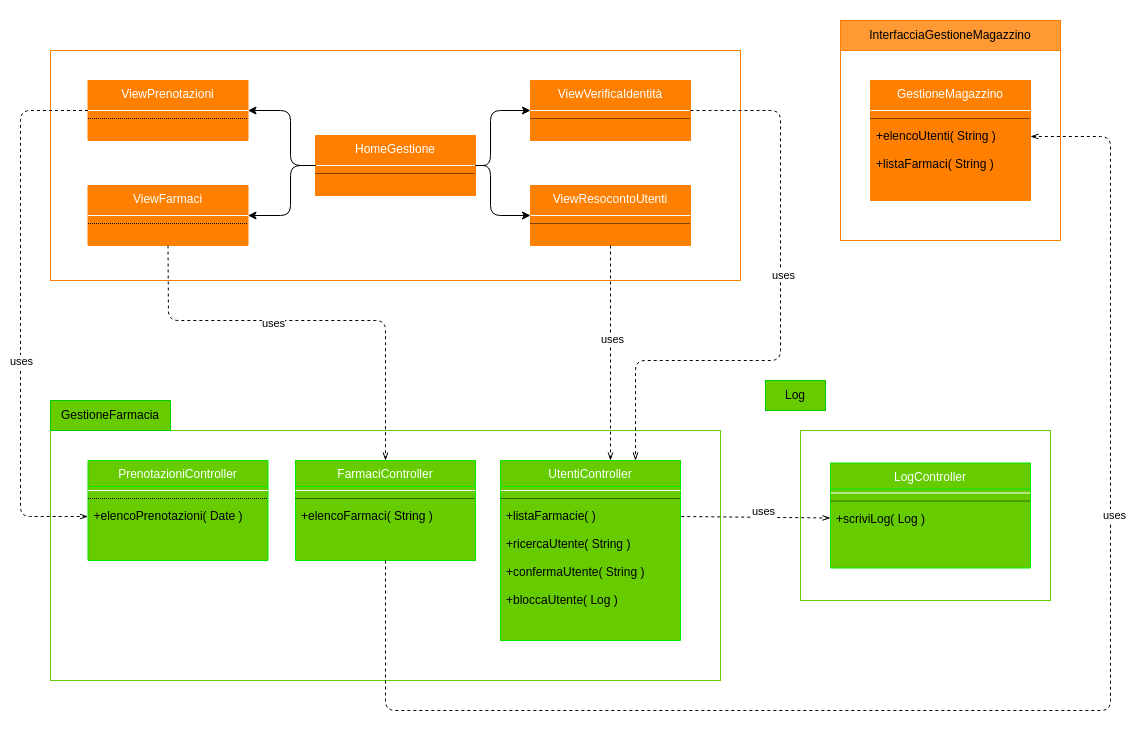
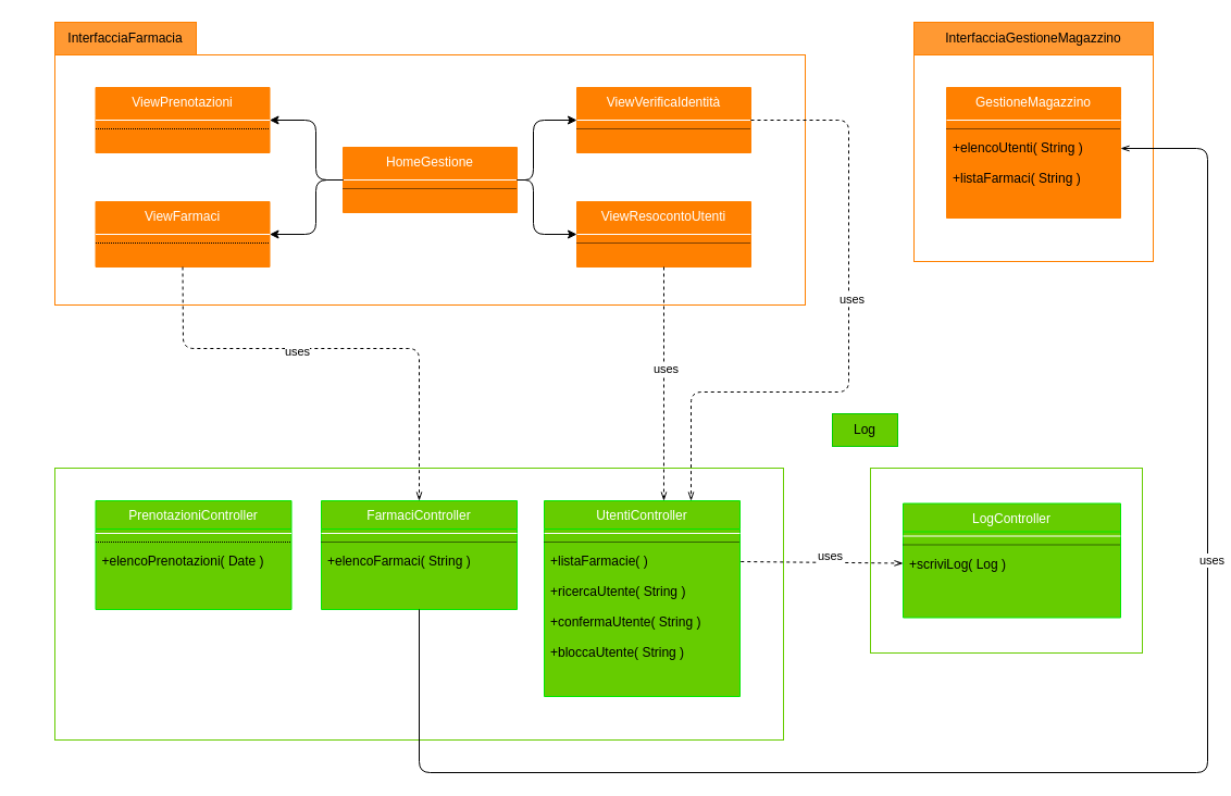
+ <mxCell id="35" value="InterfacciaFarmacia" style="rounded=0;whiteSpace=wrap;html=1;gradientColor=none;strokeColor=#FF8000;fillColor=#FF9933;" vertex="1" parent="1"><mxGeometry x="50" y="20" width="130" height="30" as="geometry" /></mxCell>
- <mxCell id="57" value="" style="endArrow=openThin;html=1;dashed=1;exitX=0;exitY=0.5;exitDx=0;exitDy=0;entryX=0;entryY=0.5;entryDx=0;entryDy=0;endFill=0;" edge="1" parent="1" source="42" target="33"><mxGeometry width="50" height="50" relative="1" as="geometry"><mxPoint x="240" y="280" as="sourcePoint" /><mxPoint x="290" y="230" as="targetPoint" /><Array as="points"><mxPoint x="20" y="110" /><mxPoint x="20" y="516" /></Array></mxGeometry></mxCell>
- <mxCell id="58" value="uses" style="edgeLabel;html=1;align=center;verticalAlign=middle;resizable=0;points=[];" vertex="1" connectable="0" parent="57"><mxGeometry x="0.175" relative="1" as="geometry"><mxPoint as="offset" /></mxGeometry></mxCell>
- <mxCell id="10" value="GestioneFarmacia" style="rounded=0;whiteSpace=wrap;html=1;strokeColor=#00CC00;gradientColor=none;fillColor=#66CC00;" vertex="1" parent="1"><mxGeometry x="50" y="400" width="120" height="30" as="geometry" /></mxCell>
- <mxCell id="29" value="+bloccaUtente( Log )" style="text;align=left;verticalAlign=top;spacingLeft=4;spacingRight=4;overflow=hidden;rotatable=0;points=[[0,0.5],[1,0.5]];portConstraint=eastwest;" vertex="1" parent="23"><mxGeometry y="126" width="180" height="28" as="geometry" /></mxCell>
+ <mxCell id="29" value="+bloccaUtente( String )" style="text;align=left;verticalAlign=top;spacingLeft=4;spacingRight=4;overflow=hidden;rotatable=0;points=[[0,0.5],[1,0.5]];portConstraint=eastwest;" vertex="1" parent="23"><mxGeometry y="126" width="180" height="28" as="geometry" /></mxCell>
- <mxCell id="63" value="" style="endArrow=openThin;html=1;dashed=1;exitX=0.5;exitY=1;exitDx=0;exitDy=0;entryX=1;entryY=0.5;entryDx=0;entryDy=0;strokeWidth=1;endFill=0;" edge="1" parent="1" source="19" target="7"><mxGeometry width="50" height="50" relative="1" as="geometry"><mxPoint x="520" y="360" as="sourcePoint" /><mxPoint x="570" y="310" as="targetPoint" /><Array as="points"><mxPoint x="385" y="710" /><mxPoint x="1110" y="710" /><mxPoint x="1110" y="136" /></Array></mxGeometry></mxCell>
+ <mxCell id="63" value="" style="endArrow=openThin;html=1;dashed=0;exitX=0.5;exitY=1;exitDx=0;exitDy=0;entryX=1;entryY=0.5;entryDx=0;entryDy=0;strokeWidth=1;endFill=0;" edge="1" parent="1" source="19" target="7"><mxGeometry width="50" height="50" relative="1" as="geometry"><mxPoint x="520" y="360" as="sourcePoint" /><mxPoint x="570" y="310" as="targetPoint" /><Array as="points"><mxPoint x="385" y="710" /><mxPoint x="1110" y="710" /><mxPoint x="1110" y="136" /></Array></mxGeometry></mxCell>
